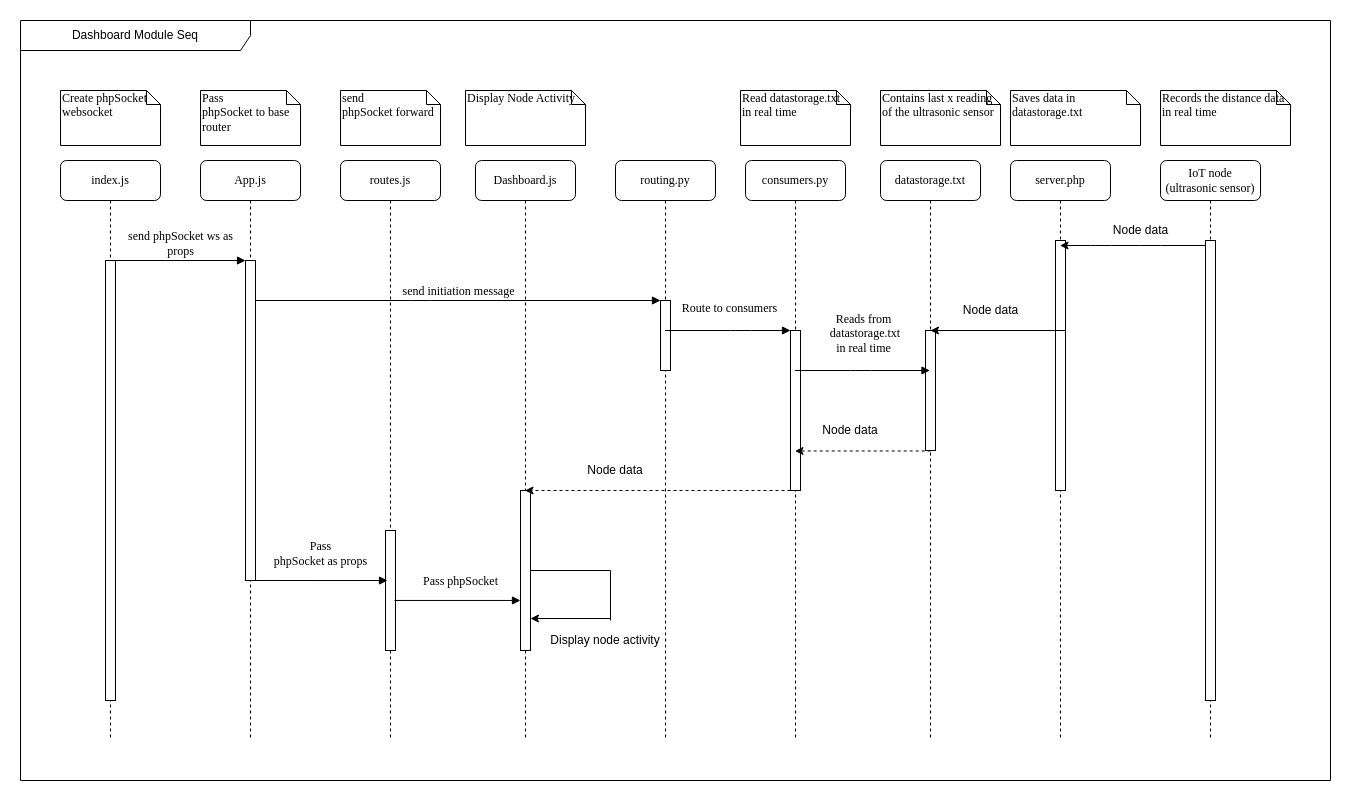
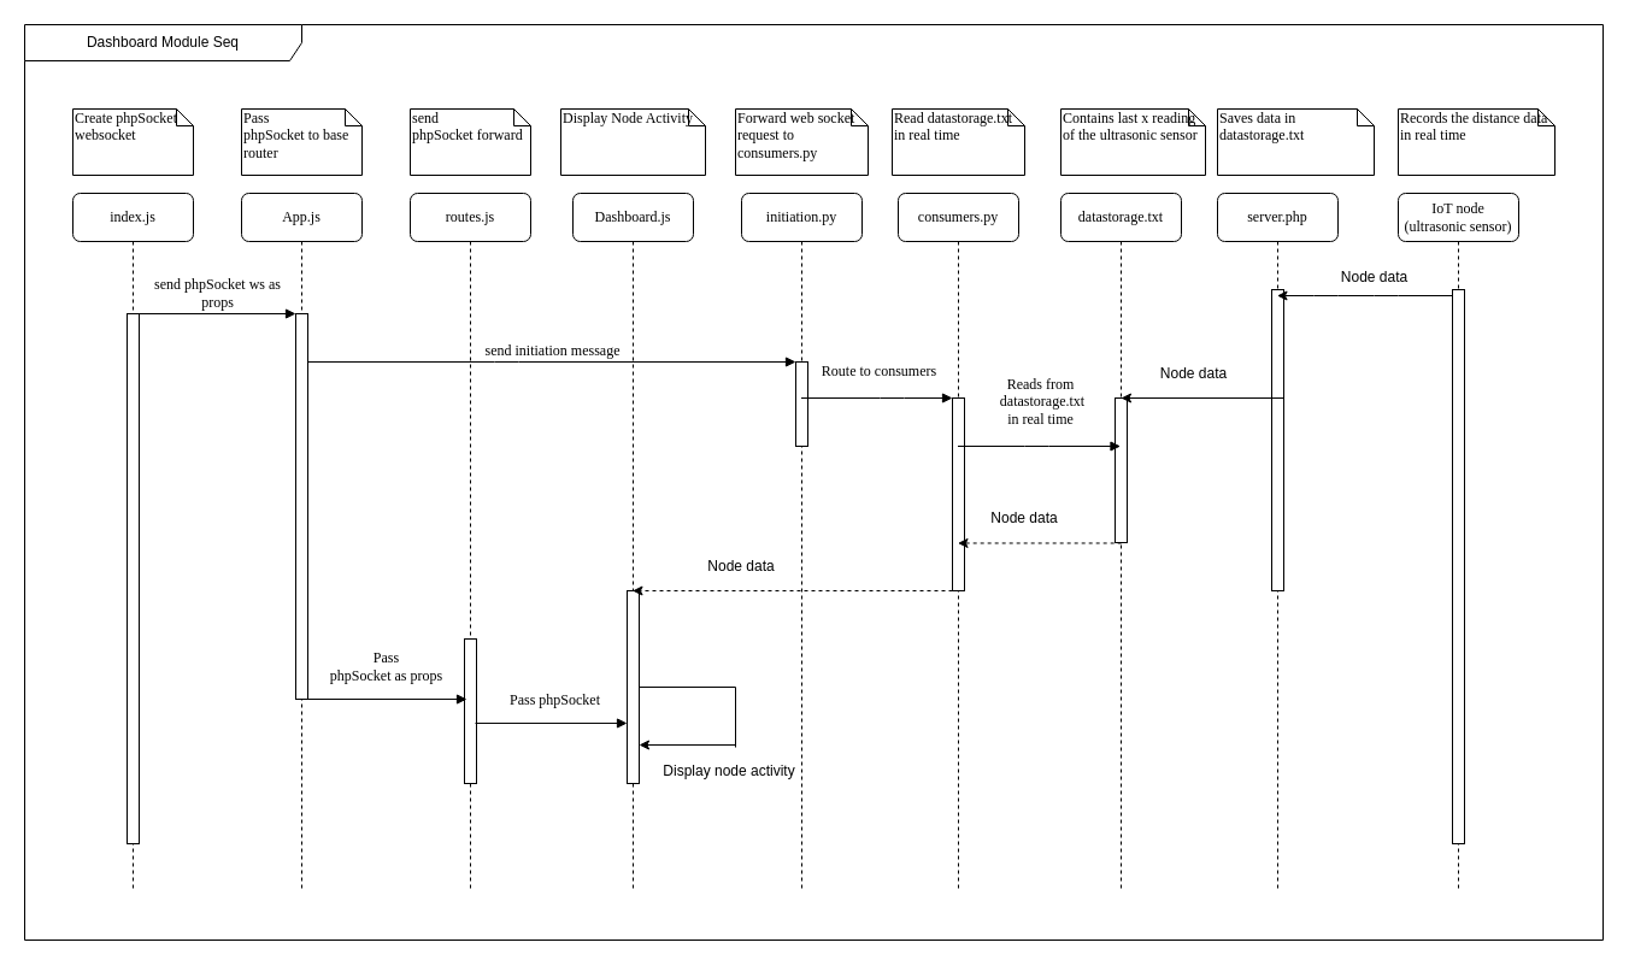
+ <mxCell id="45" value="Forward web socket request to consumers.py" parent="1" vertex="1" style="shape=note;whiteSpace=wrap;html=1;size=14;verticalAlign=top;align=left;spacingTop=-6;rounded=0;shadow=0;comic=0;labelBackgroundColor=none;strokeWidth=1;fontFamily=Verdana;fontSize=12"><mxGeometry as="geometry" height="55" width="110" y="90" x="610" /></mxCell>
- <mxCell id="43" value="routing.py" parent="1" vertex="1" style="shape=umlLifeline;perimeter=lifelinePerimeter;whiteSpace=wrap;html=1;container=1;collapsible=0;recursiveResize=0;outlineConnect=0;rounded=1;shadow=0;comic=0;labelBackgroundColor=none;strokeWidth=1;fontFamily=Verdana;fontSize=12;align=center;"><mxGeometry as="geometry" height="580" width="100" y="160" x="615" /></mxCell>
+ <mxCell id="43" value="initiation.py" parent="1" vertex="1" style="shape=umlLifeline;perimeter=lifelinePerimeter;whiteSpace=wrap;html=1;container=1;collapsible=0;recursiveResize=0;outlineConnect=0;rounded=1;shadow=0;comic=0;labelBackgroundColor=none;strokeWidth=1;fontFamily=Verdana;fontSize=12;align=center;"><mxGeometry as="geometry" height="580" width="100" y="160" x="615" /></mxCell>
